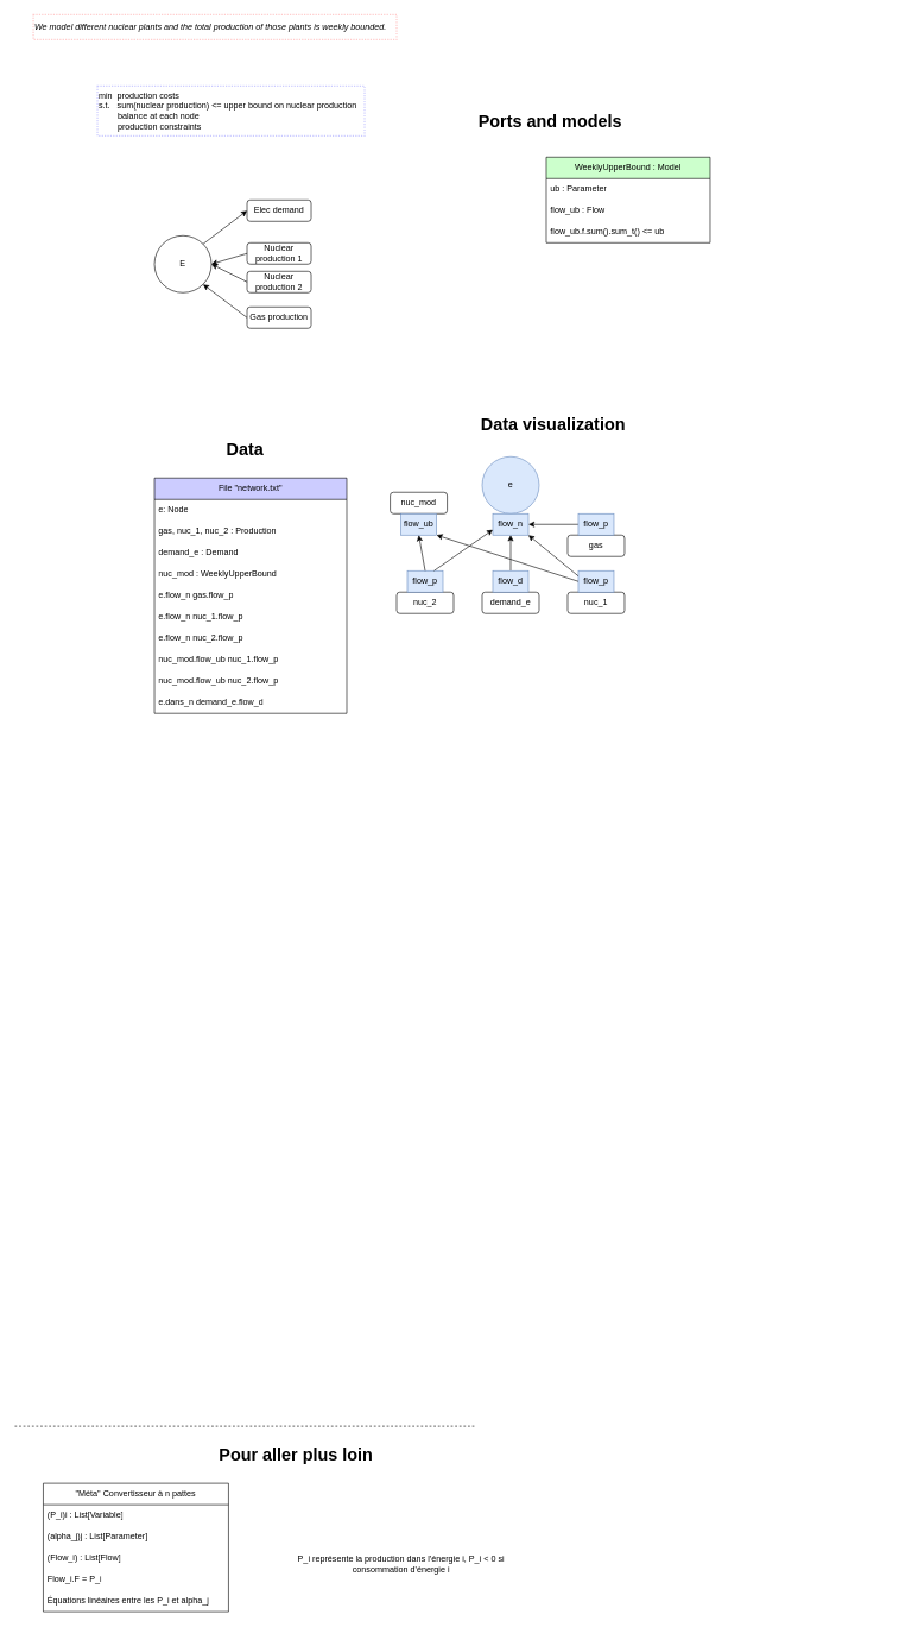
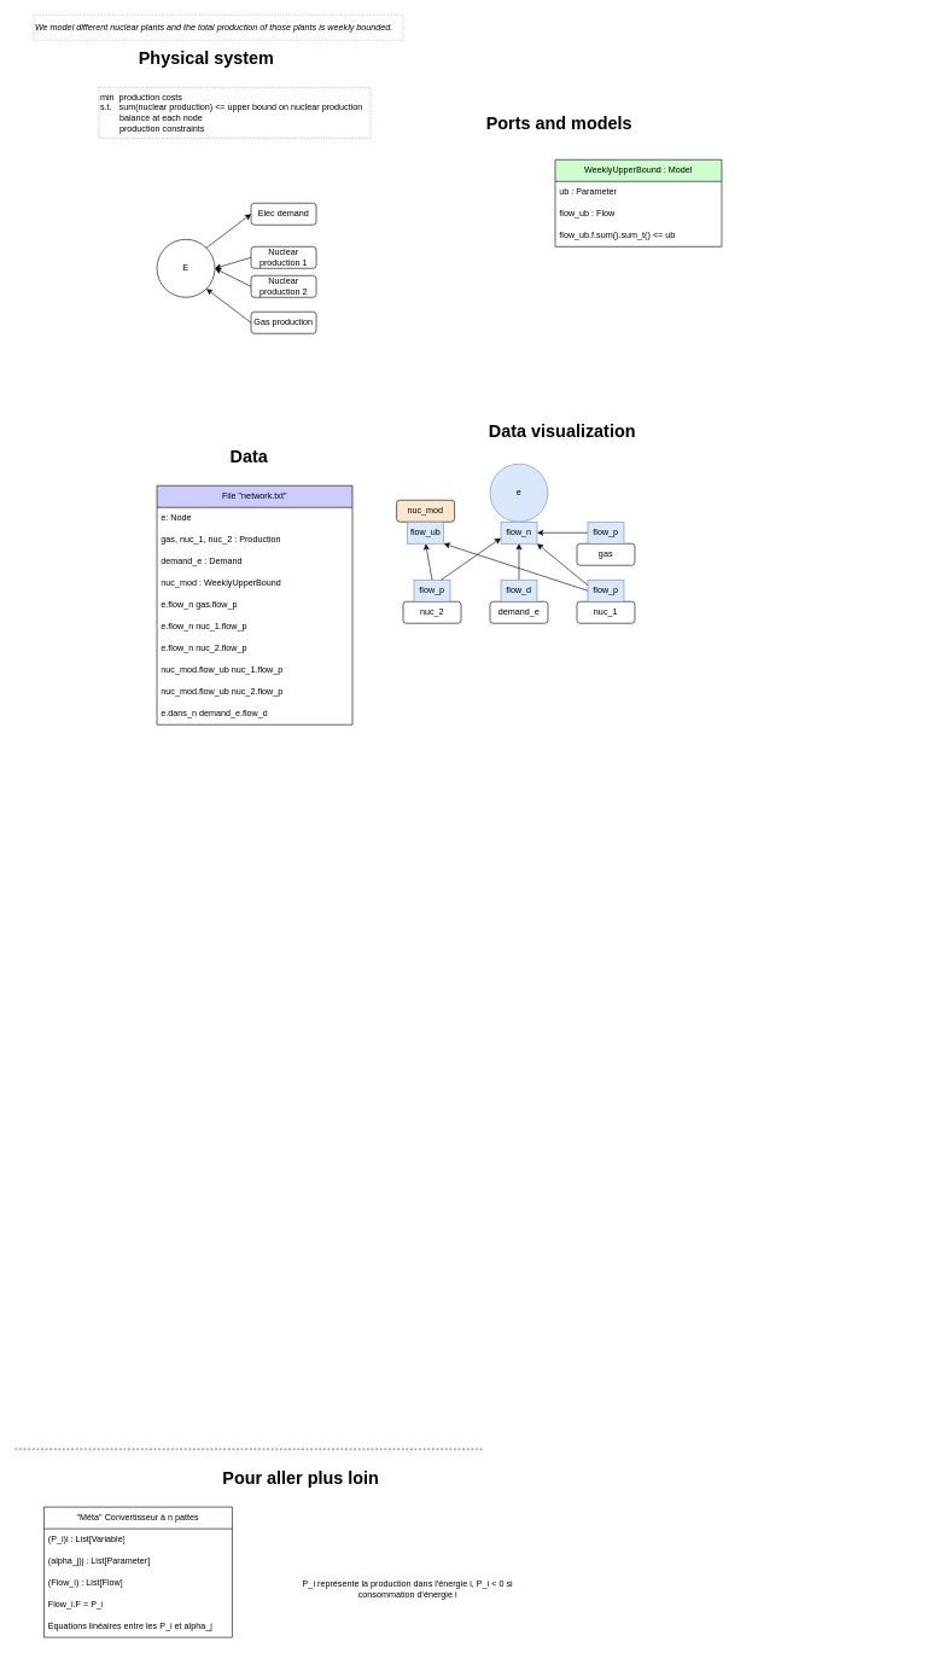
+ <mxCell id="56" value="&lt;h1&gt;Physical system&lt;br&gt;&lt;/h1&gt;" style="text;html=1;strokeColor=none;fillColor=none;spacing=5;spacingTop=-20;whiteSpace=wrap;overflow=hidden;rounded=0;" parent="1" vertex="1"><mxGeometry x="186" y="60" width="250" height="40" as="geometry" /></mxCell>
- <mxCell id="59" value="nuc_mod" style="rounded=1;whiteSpace=wrap;html=1;container=0;" parent="1" vertex="1"><mxGeometry x="547" y="690" width="80" height="30" as="geometry" /></mxCell>
+ <mxCell id="59" value="nuc_mod" style="rounded=1;whiteSpace=wrap;html=1;container=0;fillColor=#ffe6cc;" parent="1" vertex="1"><mxGeometry x="547" y="690" width="80" height="30" as="geometry" /></mxCell>
